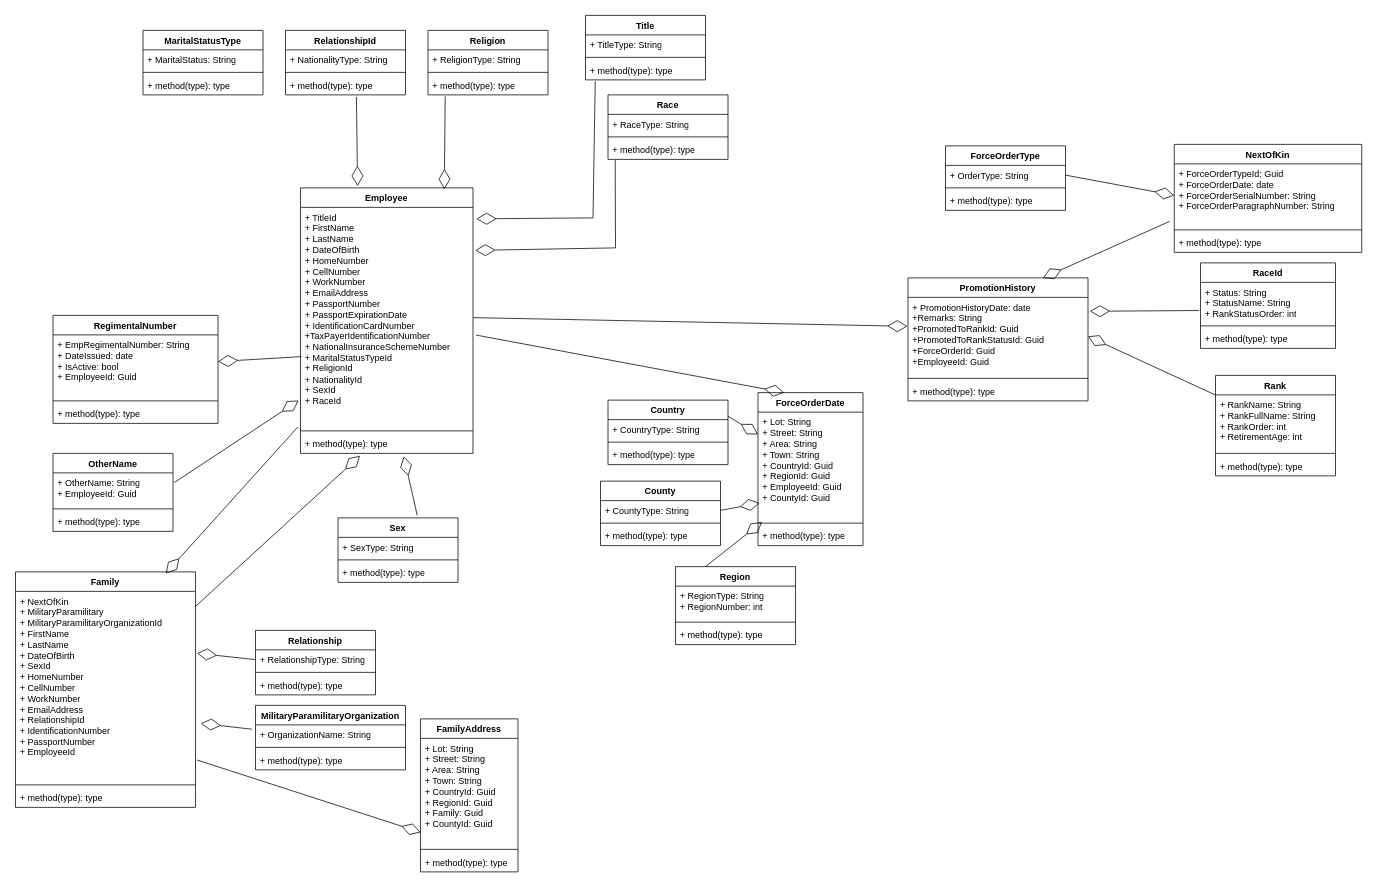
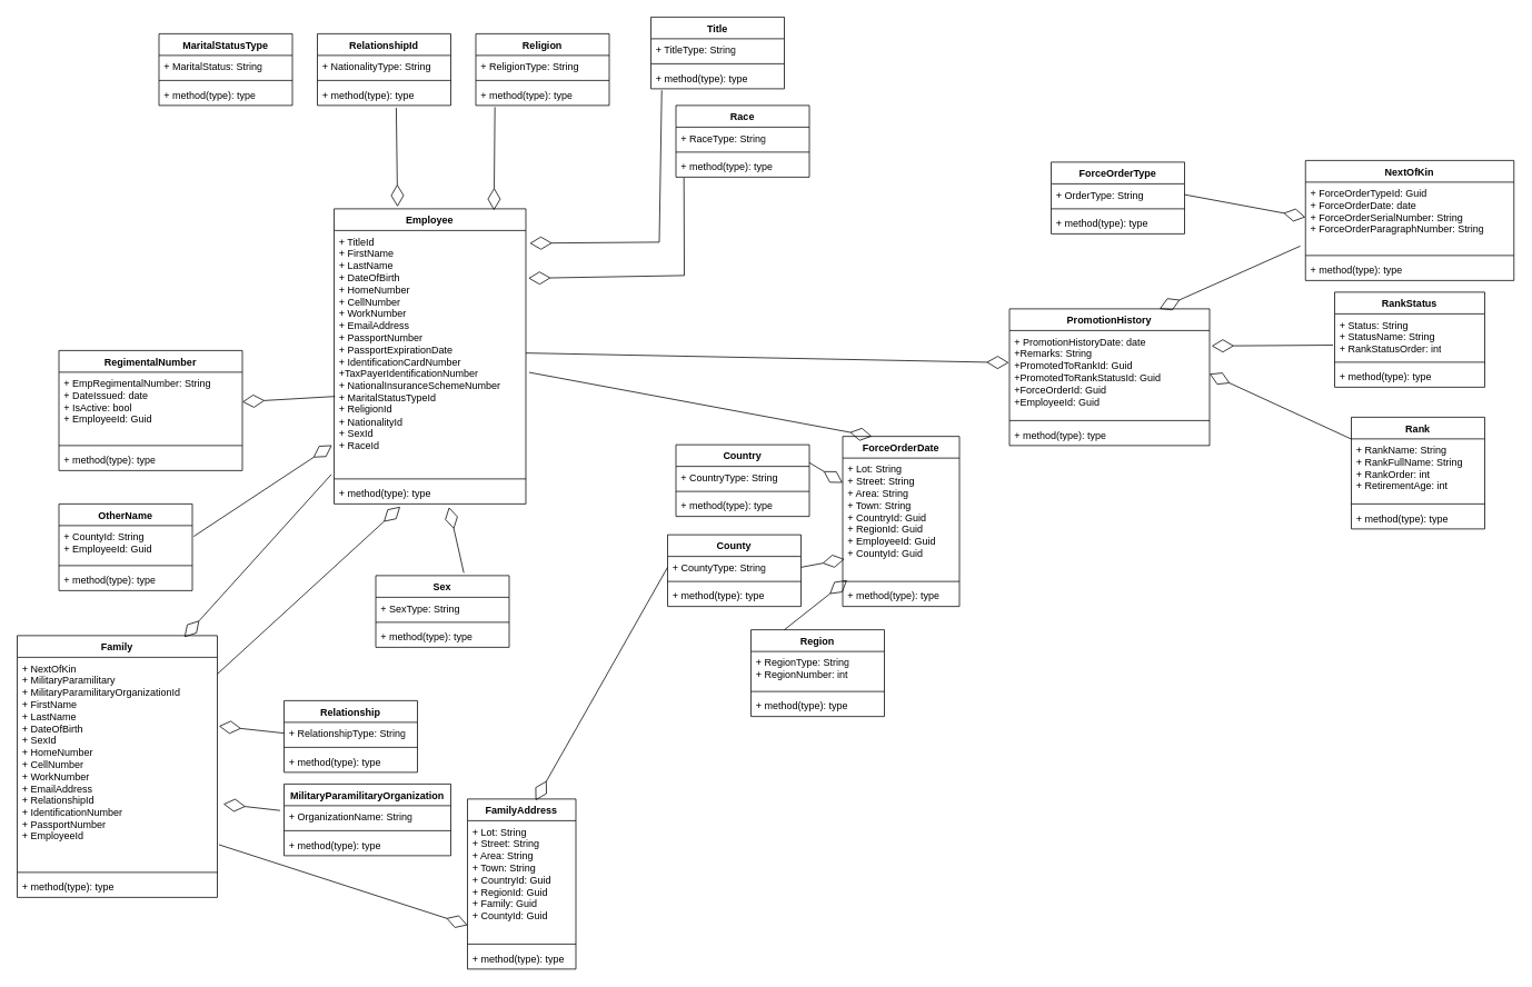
- <mxCell id="54" value="RaceId" style="swimlane;fontStyle=1;align=center;verticalAlign=top;childLayout=stackLayout;horizontal=1;startSize=26;horizontalStack=0;resizeParent=1;resizeParentMax=0;resizeLast=0;collapsible=1;marginBottom=0;whiteSpace=wrap;html=1;" vertex="1" parent="1"><mxGeometry x="1600" y="350" width="180" height="114" as="geometry" /></mxCell>
+ <mxCell id="54" value="RankStatus" style="swimlane;fontStyle=1;align=center;verticalAlign=top;childLayout=stackLayout;horizontal=1;startSize=26;horizontalStack=0;resizeParent=1;resizeParentMax=0;resizeLast=0;collapsible=1;marginBottom=0;whiteSpace=wrap;html=1;" vertex="1" parent="1"><mxGeometry x="1600" y="350" width="180" height="114" as="geometry" /></mxCell>
- <mxCell id="39" value="+ OtherName: String&lt;br&gt;+ EmployeeId: Guid" style="text;strokeColor=none;fillColor=none;align=left;verticalAlign=top;spacingLeft=4;spacingRight=4;overflow=hidden;rotatable=0;points=[[0,0.5],[1,0.5]];portConstraint=eastwest;whiteSpace=wrap;html=1;" vertex="1" parent="38"><mxGeometry y="26" width="160" height="44" as="geometry" /></mxCell>
+ <mxCell id="39" value="+ CountyId: String&lt;br&gt;+ EmployeeId: Guid" style="text;strokeColor=none;fillColor=none;align=left;verticalAlign=top;spacingLeft=4;spacingRight=4;overflow=hidden;rotatable=0;points=[[0,0.5],[1,0.5]];portConstraint=eastwest;whiteSpace=wrap;html=1;" vertex="1" parent="38"><mxGeometry y="26" width="160" height="44" as="geometry" /></mxCell>
+ <mxCell id="102" value="" style="endArrow=diamondThin;endFill=0;endSize=24;html=1;rounded=0;entryX=0.628;entryY=0.008;entryDx=0;entryDy=0;entryPerimeter=0;exitX=0;exitY=0.5;exitDx=0;exitDy=0;" edge="1" parent="1" source="43" target="78"><mxGeometry width="160" relative="1" as="geometry"><mxPoint x="500" y="770" as="sourcePoint" /><mxPoint x="660" y="770" as="targetPoint" /></mxGeometry></mxCell>
